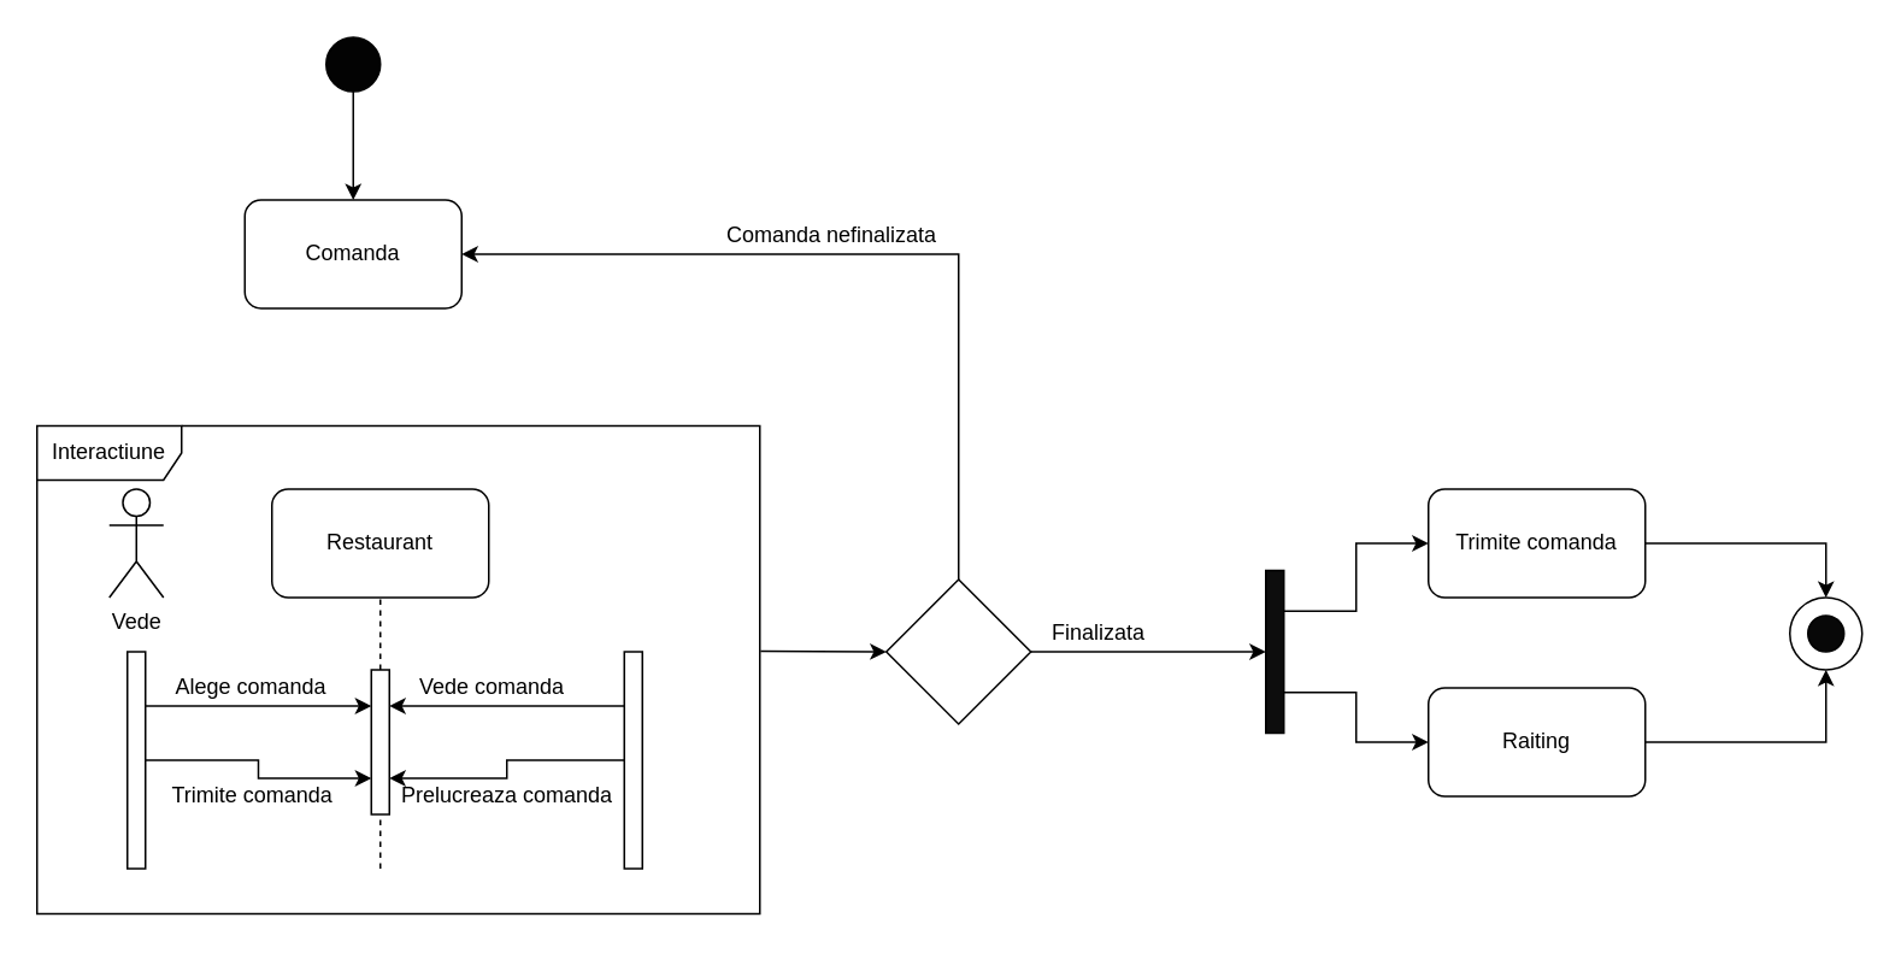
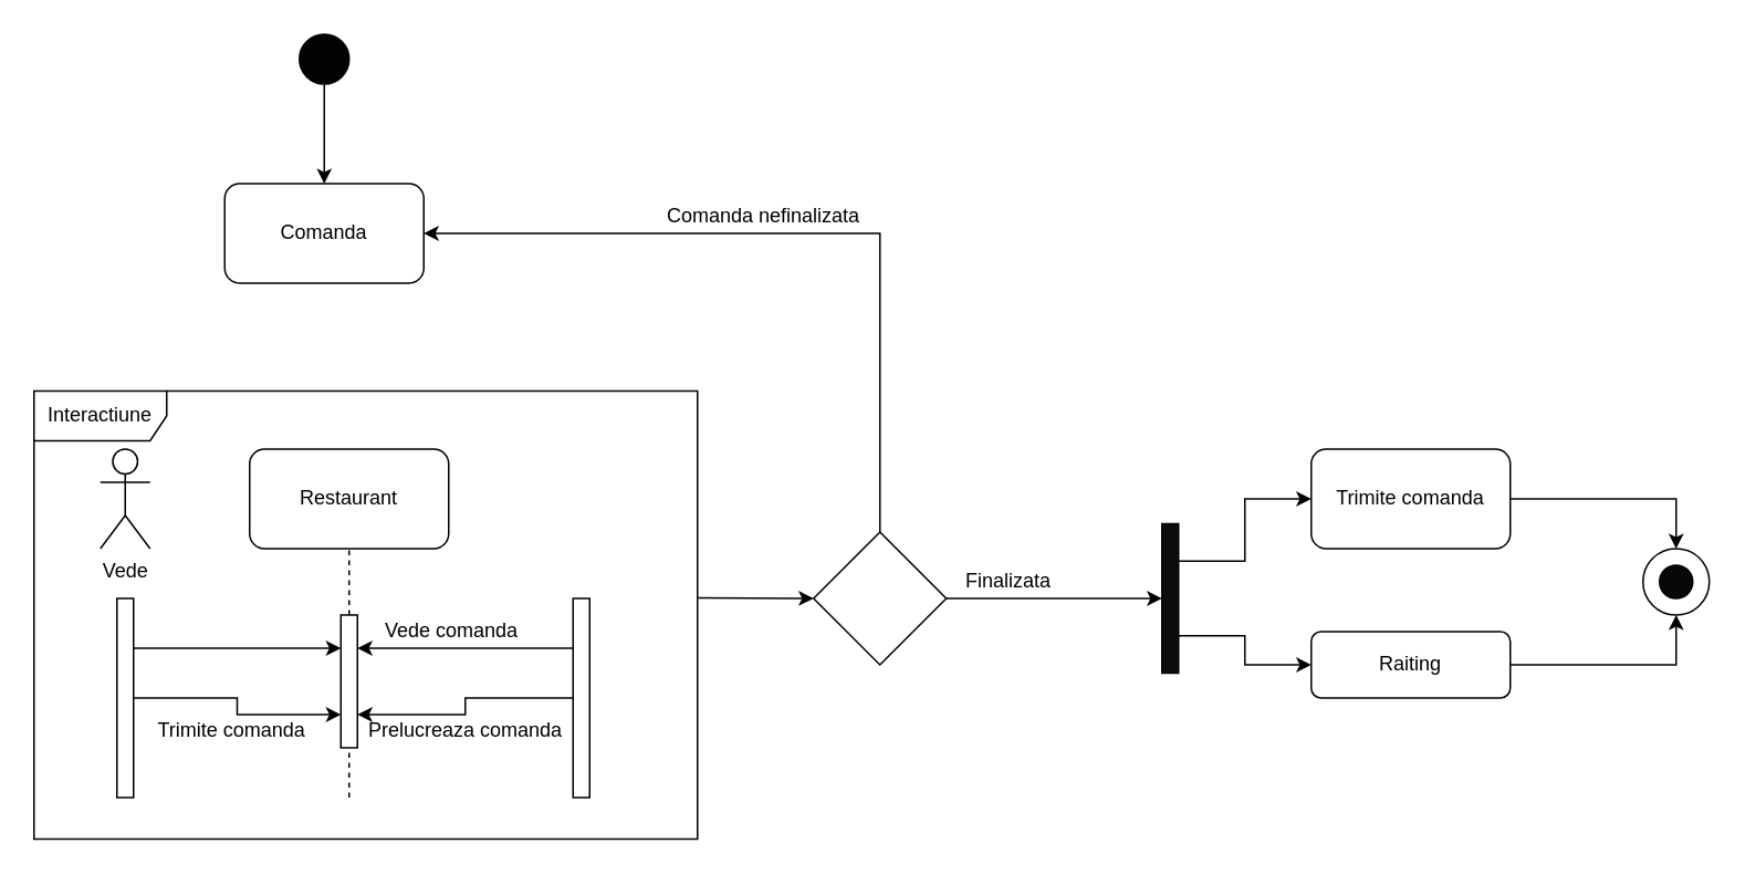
- <mxCell id="17" value="Alege comanda" style="text;html=1;resizable=0;points=[];autosize=1;align=left;verticalAlign=top;spacingTop=-4;" vertex="1" parent="1"><mxGeometry x="95" y="370" width="100" height="20" as="geometry" /></mxCell>
- <mxCell id="33" value="Raiting" style="rounded=1;whiteSpace=wrap;html=1;fillColor=#FFFFFF;" vertex="1" parent="1"><mxGeometry x="790" y="380" width="120" height="60" as="geometry" /></mxCell>
+ <mxCell id="33" value="Raiting" style="rounded=1;whiteSpace=wrap;html=1;fillColor=#FFFFFF;" vertex="1" parent="1"><mxGeometry x="790" y="380" width="120" height="40" as="geometry" /></mxCell>
